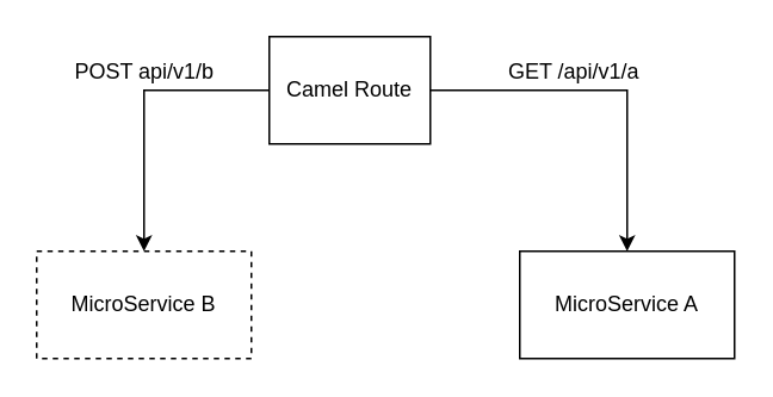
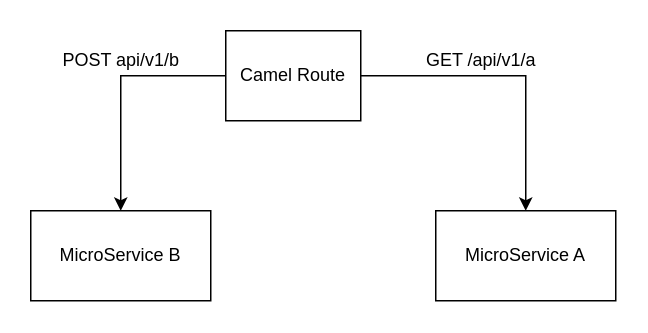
- <mxCell id="6" value="MicroService B" style="rounded=0;whiteSpace=wrap;html=1;dashed=1;" vertex="1" parent="1"><mxGeometry x="20" y="140" width="120" height="60" as="geometry" /></mxCell>
+ <mxCell id="6" value="MicroService B" style="rounded=0;whiteSpace=wrap;html=1;" vertex="1" parent="1"><mxGeometry x="20" y="140" width="120" height="60" as="geometry" /></mxCell>
